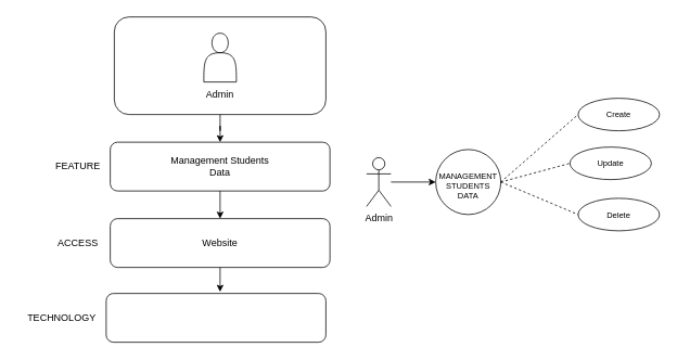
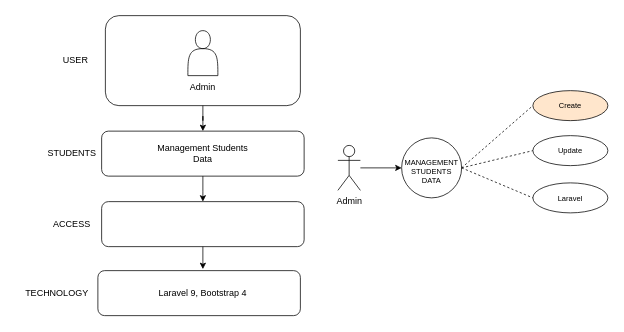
+ <mxCell id="7" value="USER" style="text;html=1;align=center;verticalAlign=middle;resizable=0;points=[];autosize=1;strokeColor=none;fillColor=none;" parent="6" vertex="1"><mxGeometry y="45" width="60" height="30" as="geometry" /></mxCell>
- <mxCell id="24" value="Create" style="ellipse;whiteSpace=wrap;html=1;align=center;fontSize=10;" parent="1" vertex="1"><mxGeometry x="710" y="120" width="100" height="40" as="geometry" /></mxCell>
+ <mxCell id="24" value="Create" style="ellipse;whiteSpace=wrap;html=1;align=center;fontSize=10;fillColor=#ffe6cc;" parent="1" vertex="1"><mxGeometry x="710" y="120" width="100" height="40" as="geometry" /></mxCell>
- <mxCell id="25" value="Update" style="ellipse;whiteSpace=wrap;html=1;align=center;fontSize=10;" parent="1" vertex="1"><mxGeometry x="700" y="180" width="100" height="40" as="geometry" /></mxCell>
+ <mxCell id="25" value="Update" style="ellipse;whiteSpace=wrap;html=1;align=center;fontSize=10;" parent="1" vertex="1"><mxGeometry x="710" y="180" width="100" height="40" as="geometry" /></mxCell>
- <mxCell id="3" value="FEATURE" style="text;html=1;align=center;verticalAlign=middle;resizable=0;points=[];autosize=1;strokeColor=none;fillColor=none;" parent="2" vertex="1"><mxGeometry x="-10" y="15" width="80" height="30" as="geometry" /></mxCell>
+ <mxCell id="3" value="STUDENTS" style="text;html=1;align=center;verticalAlign=middle;resizable=0;points=[];autosize=1;strokeColor=none;fillColor=none;" parent="2" vertex="1"><mxGeometry x="-10" y="15" width="80" height="30" as="geometry" /></mxCell>
- <mxCell id="26" value="Delete" style="ellipse;whiteSpace=wrap;html=1;align=center;fontSize=10;" parent="1" vertex="1"><mxGeometry x="710" y="243" width="100" height="40" as="geometry" /></mxCell>
+ <mxCell id="26" value="Laravel" style="ellipse;whiteSpace=wrap;html=1;align=center;fontSize=10;" parent="1" vertex="1"><mxGeometry x="710" y="243" width="100" height="40" as="geometry" /></mxCell>
- <mxCell id="16" value="Website" style="text;html=1;strokeColor=none;fillColor=none;align=center;verticalAlign=middle;whiteSpace=wrap;rounded=0;" parent="13" vertex="1"><mxGeometry x="175" y="15" width="60" height="30" as="geometry" /></mxCell>
+ <mxCell id="33" value="Laravel 9, Bootstrap 4" style="text;html=1;strokeColor=none;fillColor=none;align=center;verticalAlign=middle;whiteSpace=wrap;rounded=0;" parent="31" vertex="1"><mxGeometry x="55" y="15" width="170" height="30" as="geometry" /></mxCell>
